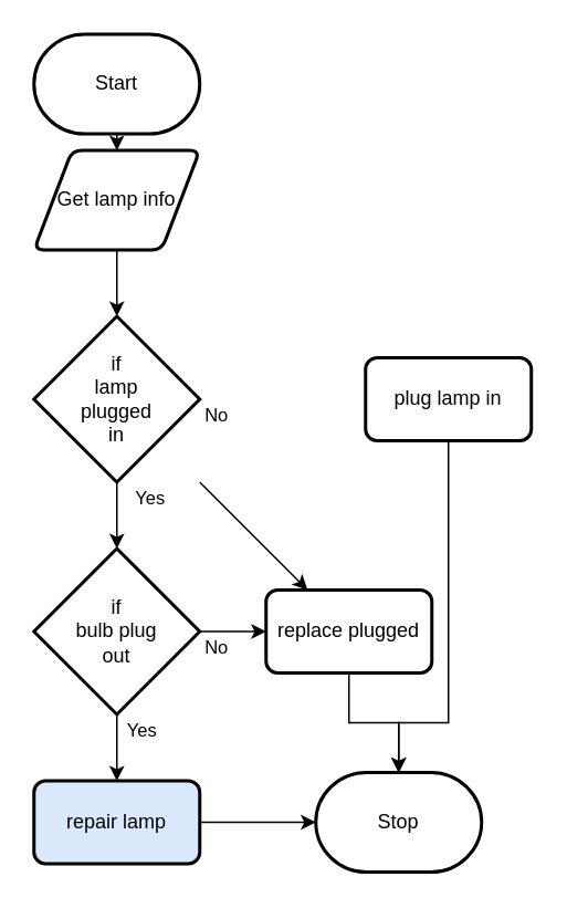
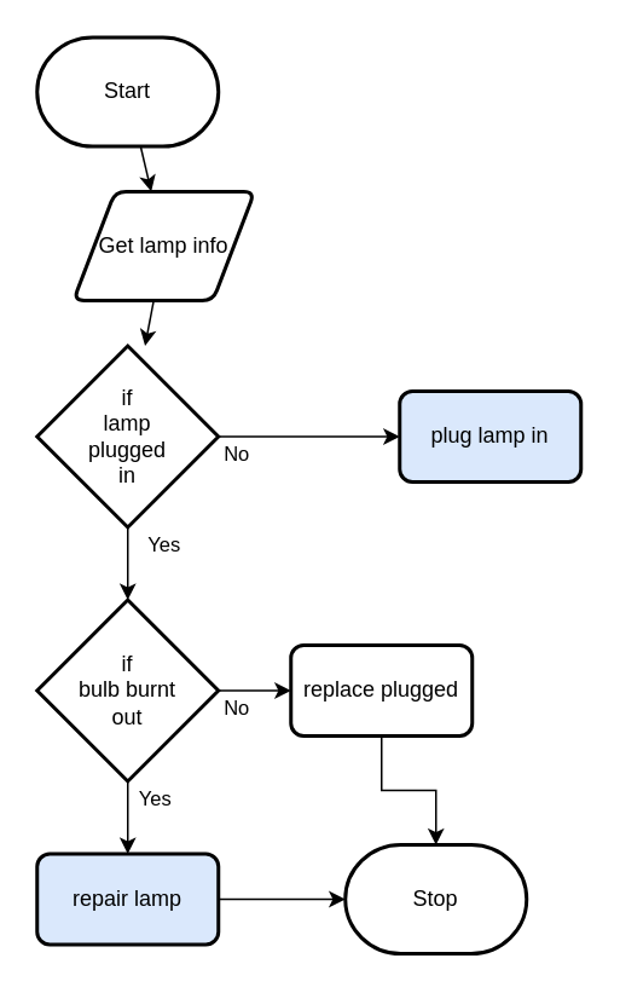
- <mxCell id="5" value="Get lamp info" style="shape=parallelogram;html=1;strokeWidth=2;perimeter=parallelogramPerimeter;whiteSpace=wrap;rounded=1;arcSize=12;size=0.23;" vertex="1" parent="1"><mxGeometry x="20" y="90" width="100" height="60" as="geometry" /></mxCell>
+ <mxCell id="5" value="Get lamp info" style="shape=parallelogram;html=1;strokeWidth=2;perimeter=parallelogramPerimeter;whiteSpace=wrap;rounded=1;arcSize=12;size=0.23;" vertex="1" parent="1"><mxGeometry x="40" y="105" width="100" height="60" as="geometry" /></mxCell>
- <mxCell id="16" value="plug lamp in" style="rounded=1;whiteSpace=wrap;html=1;absoluteArcSize=1;arcSize=14;strokeWidth=2;" vertex="1" parent="1"><mxGeometry x="220" y="215" width="100" height="50" as="geometry" /></mxCell>
+ <mxCell id="16" value="plug lamp in" style="rounded=1;whiteSpace=wrap;html=1;absoluteArcSize=1;arcSize=14;strokeWidth=2;fillColor=#dae8fc;" vertex="1" parent="1"><mxGeometry x="220" y="215" width="100" height="50" as="geometry" /></mxCell>
- <mxCell id="7" style="edgeStyle=none;html=1;" edge="1" parent="1" source="8" target="18"><mxGeometry relative="1" as="geometry" /></mxCell>
+ <mxCell id="7" style="edgeStyle=none;html=1;" edge="1" parent="1" source="8" target="16"><mxGeometry relative="1" as="geometry" /></mxCell>
- <mxCell id="15" style="edgeStyle=orthogonalEdgeStyle;html=1;rounded=0;" edge="1" parent="1" source="16" target="14"><mxGeometry relative="1" as="geometry"><Array as="points"><mxPoint x="270" y="435" /><mxPoint x="240" y="435" /></Array></mxGeometry></mxCell>
- <mxCell id="11" value="if&lt;br&gt;bulb plug&lt;br&gt;out" style="strokeWidth=2;html=1;shape=mxgraph.flowchart.decision;whiteSpace=wrap;" vertex="1" parent="1"><mxGeometry x="20" y="330" width="100" height="100" as="geometry" /></mxCell>
+ <mxCell id="11" value="if&lt;br&gt;bulb burnt&lt;br&gt;out" style="strokeWidth=2;html=1;shape=mxgraph.flowchart.decision;whiteSpace=wrap;" vertex="1" parent="1"><mxGeometry x="20" y="330" width="100" height="100" as="geometry" /></mxCell>
